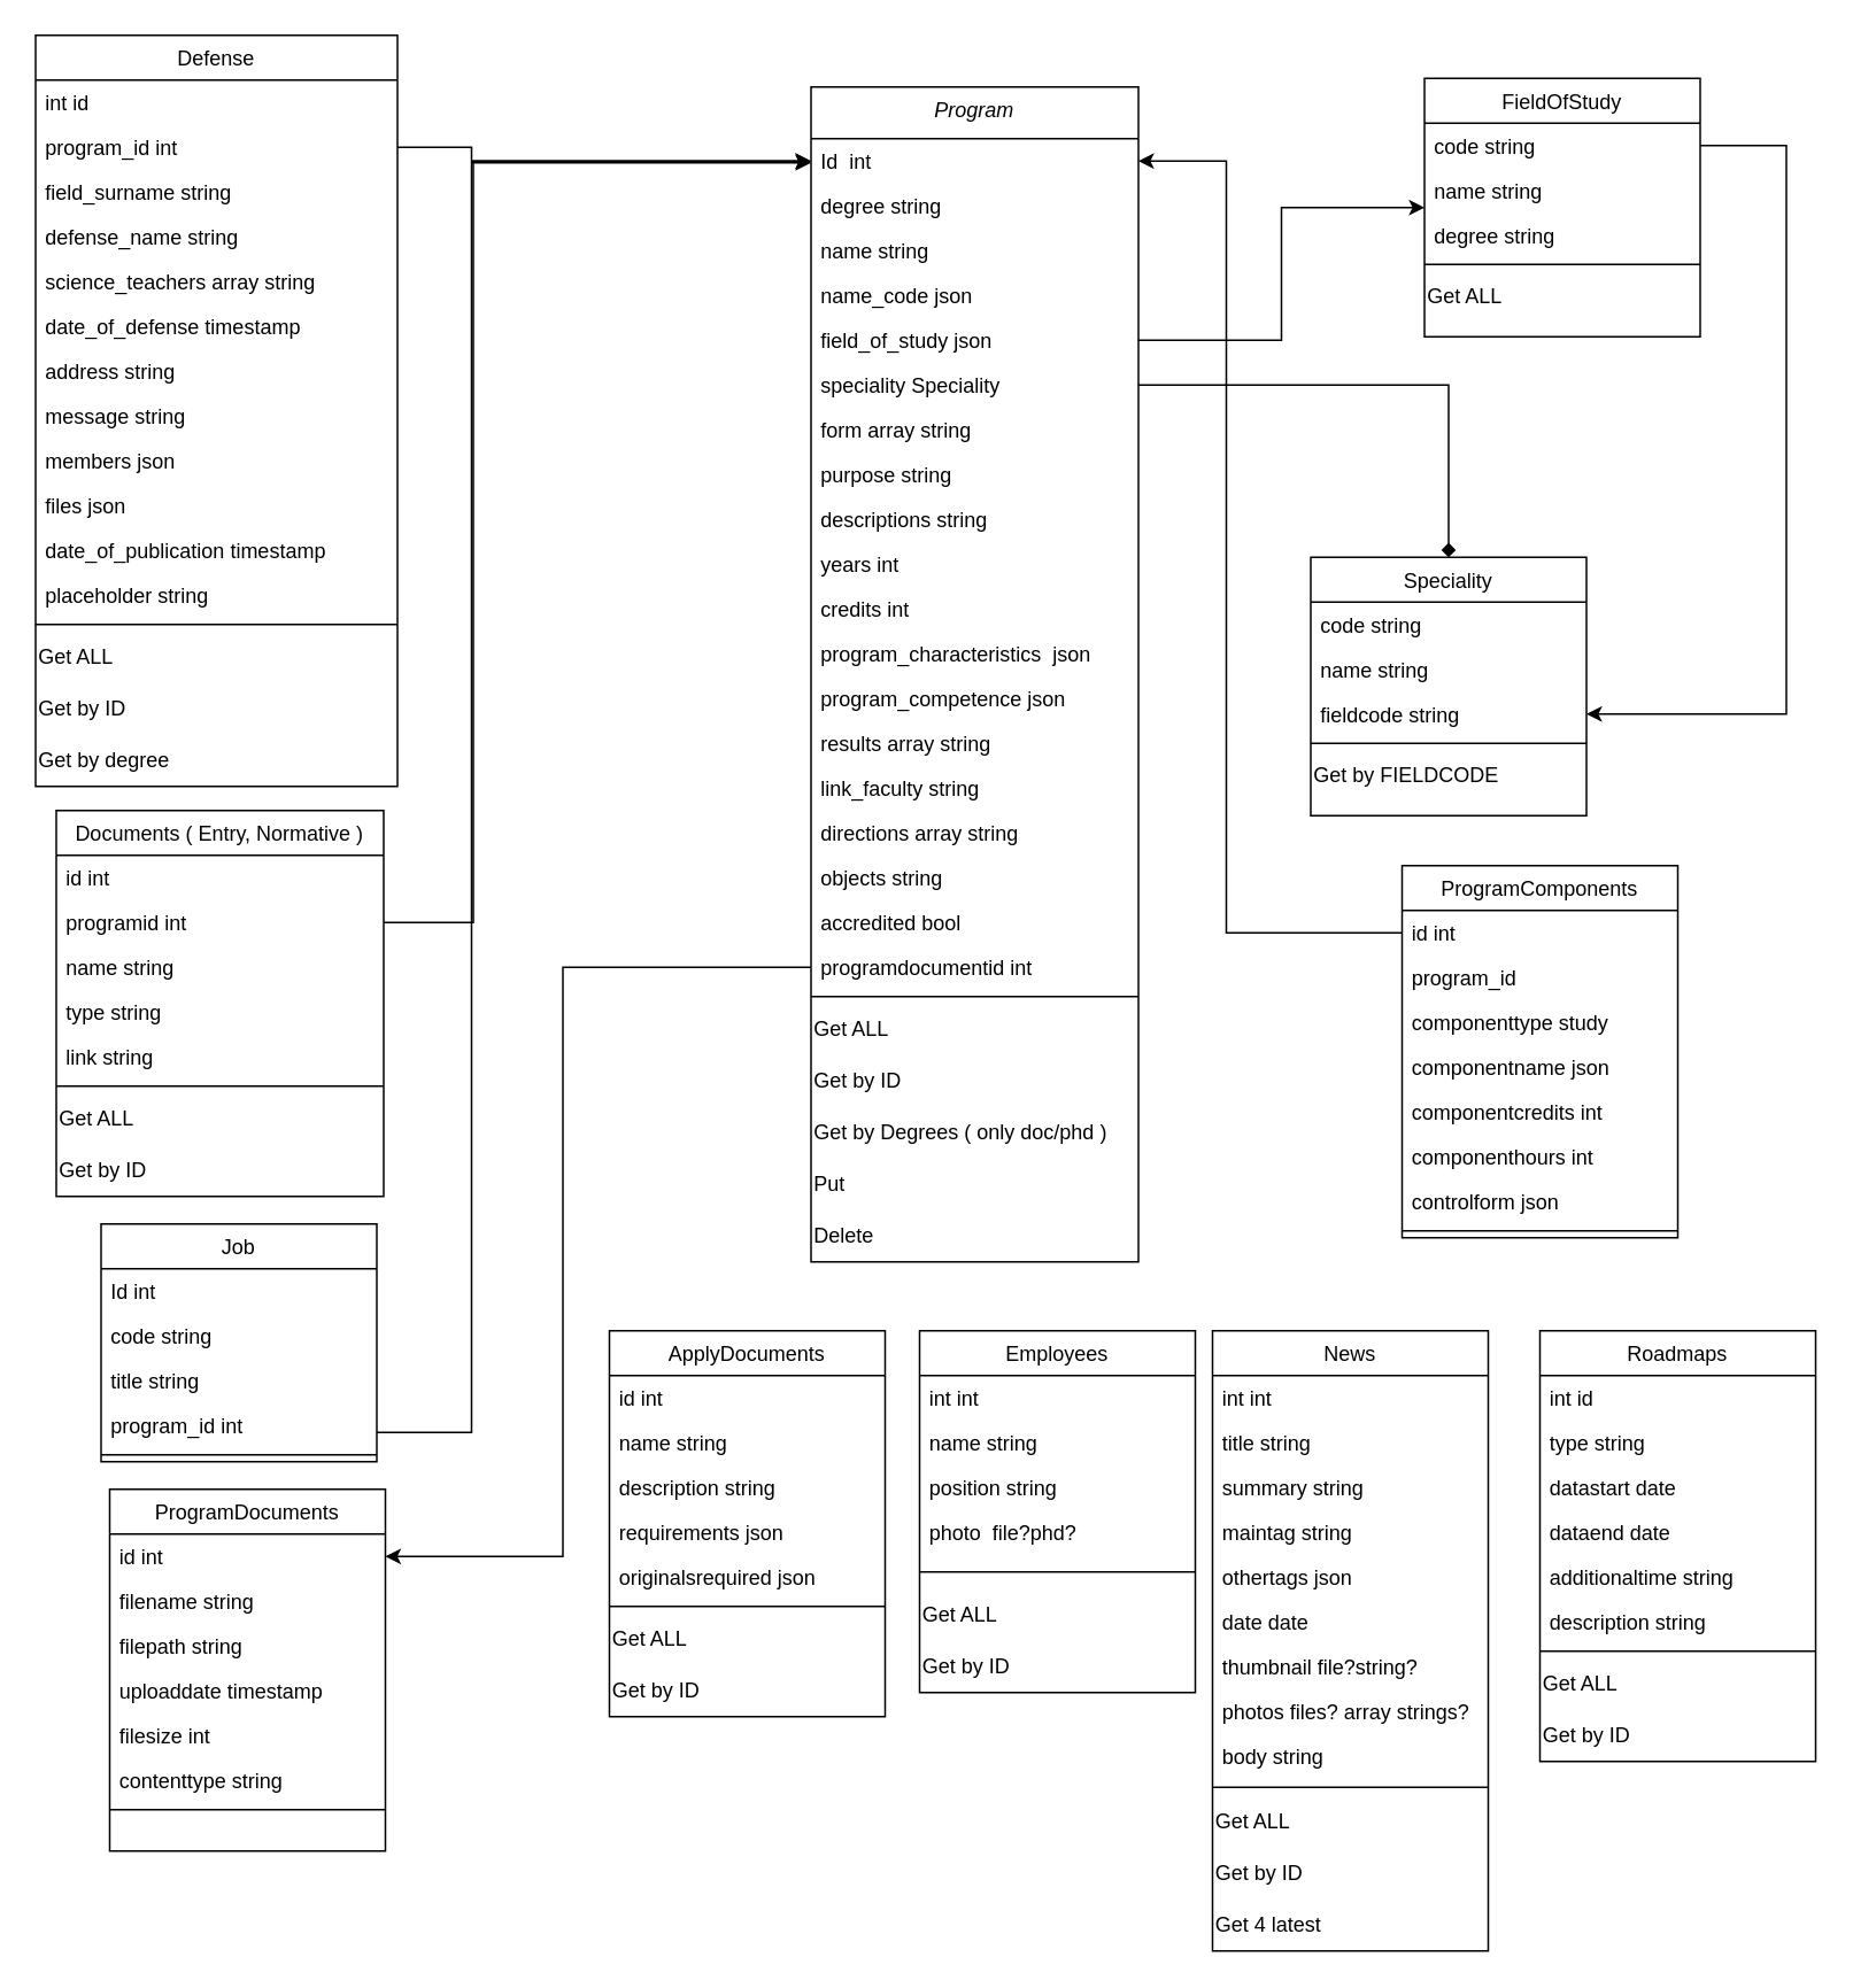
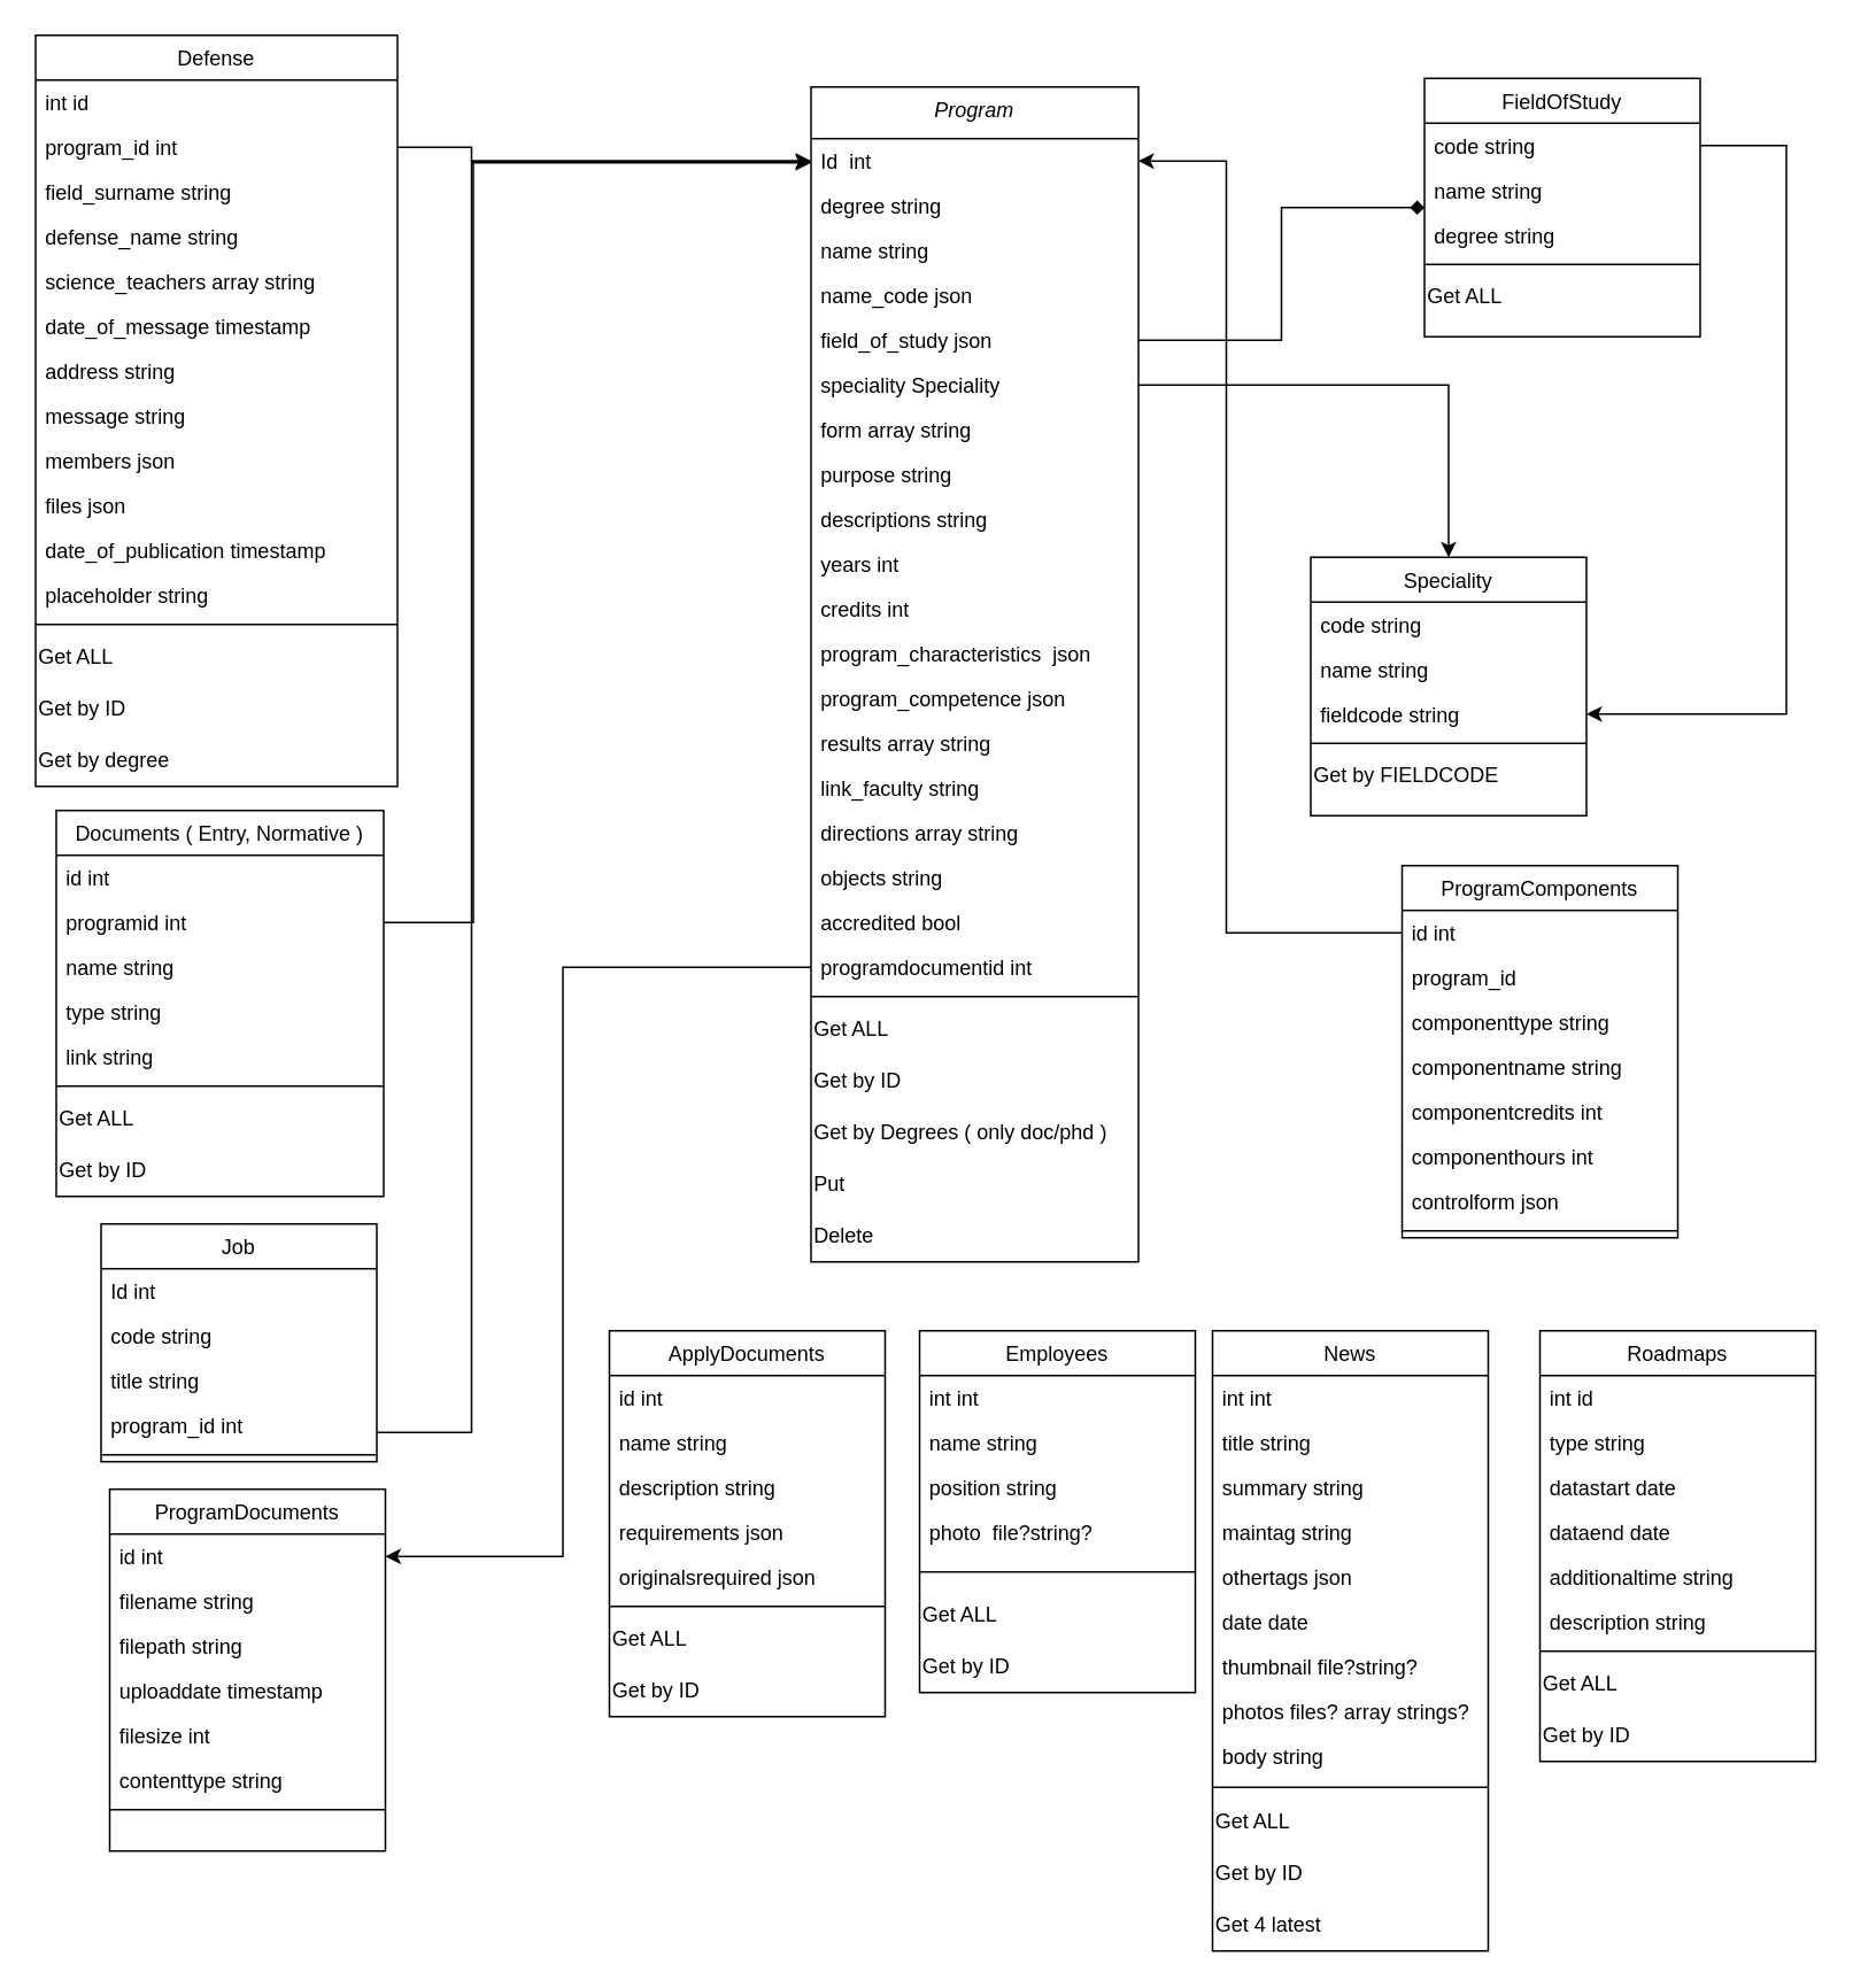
- <mxCell id="70" style="edgeStyle=orthogonalEdgeStyle;rounded=0;orthogonalLoop=1;jettySize=auto;html=1;exitX=1;exitY=0.5;exitDx=0;exitDy=0;" edge="1" parent="1" source="7" target="63"><mxGeometry relative="1" as="geometry" /></mxCell>
+ <mxCell id="70" style="edgeStyle=orthogonalEdgeStyle;rounded=0;orthogonalLoop=1;jettySize=auto;html=1;exitX=1;exitY=0.5;exitDx=0;exitDy=0;endArrow=diamond;" edge="1" parent="1" source="7" target="63"><mxGeometry relative="1" as="geometry" /></mxCell>
- <mxCell id="112" value="date_of_defense timestamp" style="text;align=left;verticalAlign=top;spacingLeft=4;spacingRight=4;overflow=hidden;rotatable=0;points=[[0,0.5],[1,0.5]];portConstraint=eastwest;" vertex="1" parent="106"><mxGeometry y="156" width="210" height="26" as="geometry" /></mxCell>
+ <mxCell id="112" value="date_of_message timestamp" style="text;align=left;verticalAlign=top;spacingLeft=4;spacingRight=4;overflow=hidden;rotatable=0;points=[[0,0.5],[1,0.5]];portConstraint=eastwest;" vertex="1" parent="106"><mxGeometry y="156" width="210" height="26" as="geometry" /></mxCell>
- <mxCell id="71" style="edgeStyle=orthogonalEdgeStyle;rounded=0;orthogonalLoop=1;jettySize=auto;html=1;exitX=1;exitY=0.5;exitDx=0;exitDy=0;entryX=0.5;entryY=0;entryDx=0;entryDy=0;endArrow=diamond;" edge="1" parent="1" source="8" target="57"><mxGeometry relative="1" as="geometry" /></mxCell>
+ <mxCell id="71" style="edgeStyle=orthogonalEdgeStyle;rounded=0;orthogonalLoop=1;jettySize=auto;html=1;exitX=1;exitY=0.5;exitDx=0;exitDy=0;entryX=0.5;entryY=0;entryDx=0;entryDy=0;" edge="1" parent="1" source="8" target="57"><mxGeometry relative="1" as="geometry" /></mxCell>
- <mxCell id="41" value="componenttype study" style="text;align=left;verticalAlign=top;spacingLeft=4;spacingRight=4;overflow=hidden;rotatable=0;points=[[0,0.5],[1,0.5]];portConstraint=eastwest;rounded=0;shadow=0;html=0;" parent="38" vertex="1"><mxGeometry y="78" width="160" height="26" as="geometry" /></mxCell>
+ <mxCell id="41" value="componenttype string" style="text;align=left;verticalAlign=top;spacingLeft=4;spacingRight=4;overflow=hidden;rotatable=0;points=[[0,0.5],[1,0.5]];portConstraint=eastwest;rounded=0;shadow=0;html=0;" parent="38" vertex="1"><mxGeometry y="78" width="160" height="26" as="geometry" /></mxCell>
- <mxCell id="42" value="componentname json" style="text;align=left;verticalAlign=top;spacingLeft=4;spacingRight=4;overflow=hidden;rotatable=0;points=[[0,0.5],[1,0.5]];portConstraint=eastwest;rounded=0;shadow=0;html=0;" parent="38" vertex="1"><mxGeometry y="104" width="160" height="26" as="geometry" /></mxCell>
+ <mxCell id="42" value="componentname string" style="text;align=left;verticalAlign=top;spacingLeft=4;spacingRight=4;overflow=hidden;rotatable=0;points=[[0,0.5],[1,0.5]];portConstraint=eastwest;rounded=0;shadow=0;html=0;" parent="38" vertex="1"><mxGeometry y="104" width="160" height="26" as="geometry" /></mxCell>
- <mxCell id="102" value="photo  file?phd?" style="text;align=left;verticalAlign=top;spacingLeft=4;spacingRight=4;overflow=hidden;rotatable=0;points=[[0,0.5],[1,0.5]];portConstraint=eastwest;" vertex="1" parent="98"><mxGeometry y="104" width="160" height="26" as="geometry" /></mxCell>
+ <mxCell id="102" value="photo  file?string?" style="text;align=left;verticalAlign=top;spacingLeft=4;spacingRight=4;overflow=hidden;rotatable=0;points=[[0,0.5],[1,0.5]];portConstraint=eastwest;" vertex="1" parent="98"><mxGeometry y="104" width="160" height="26" as="geometry" /></mxCell>
